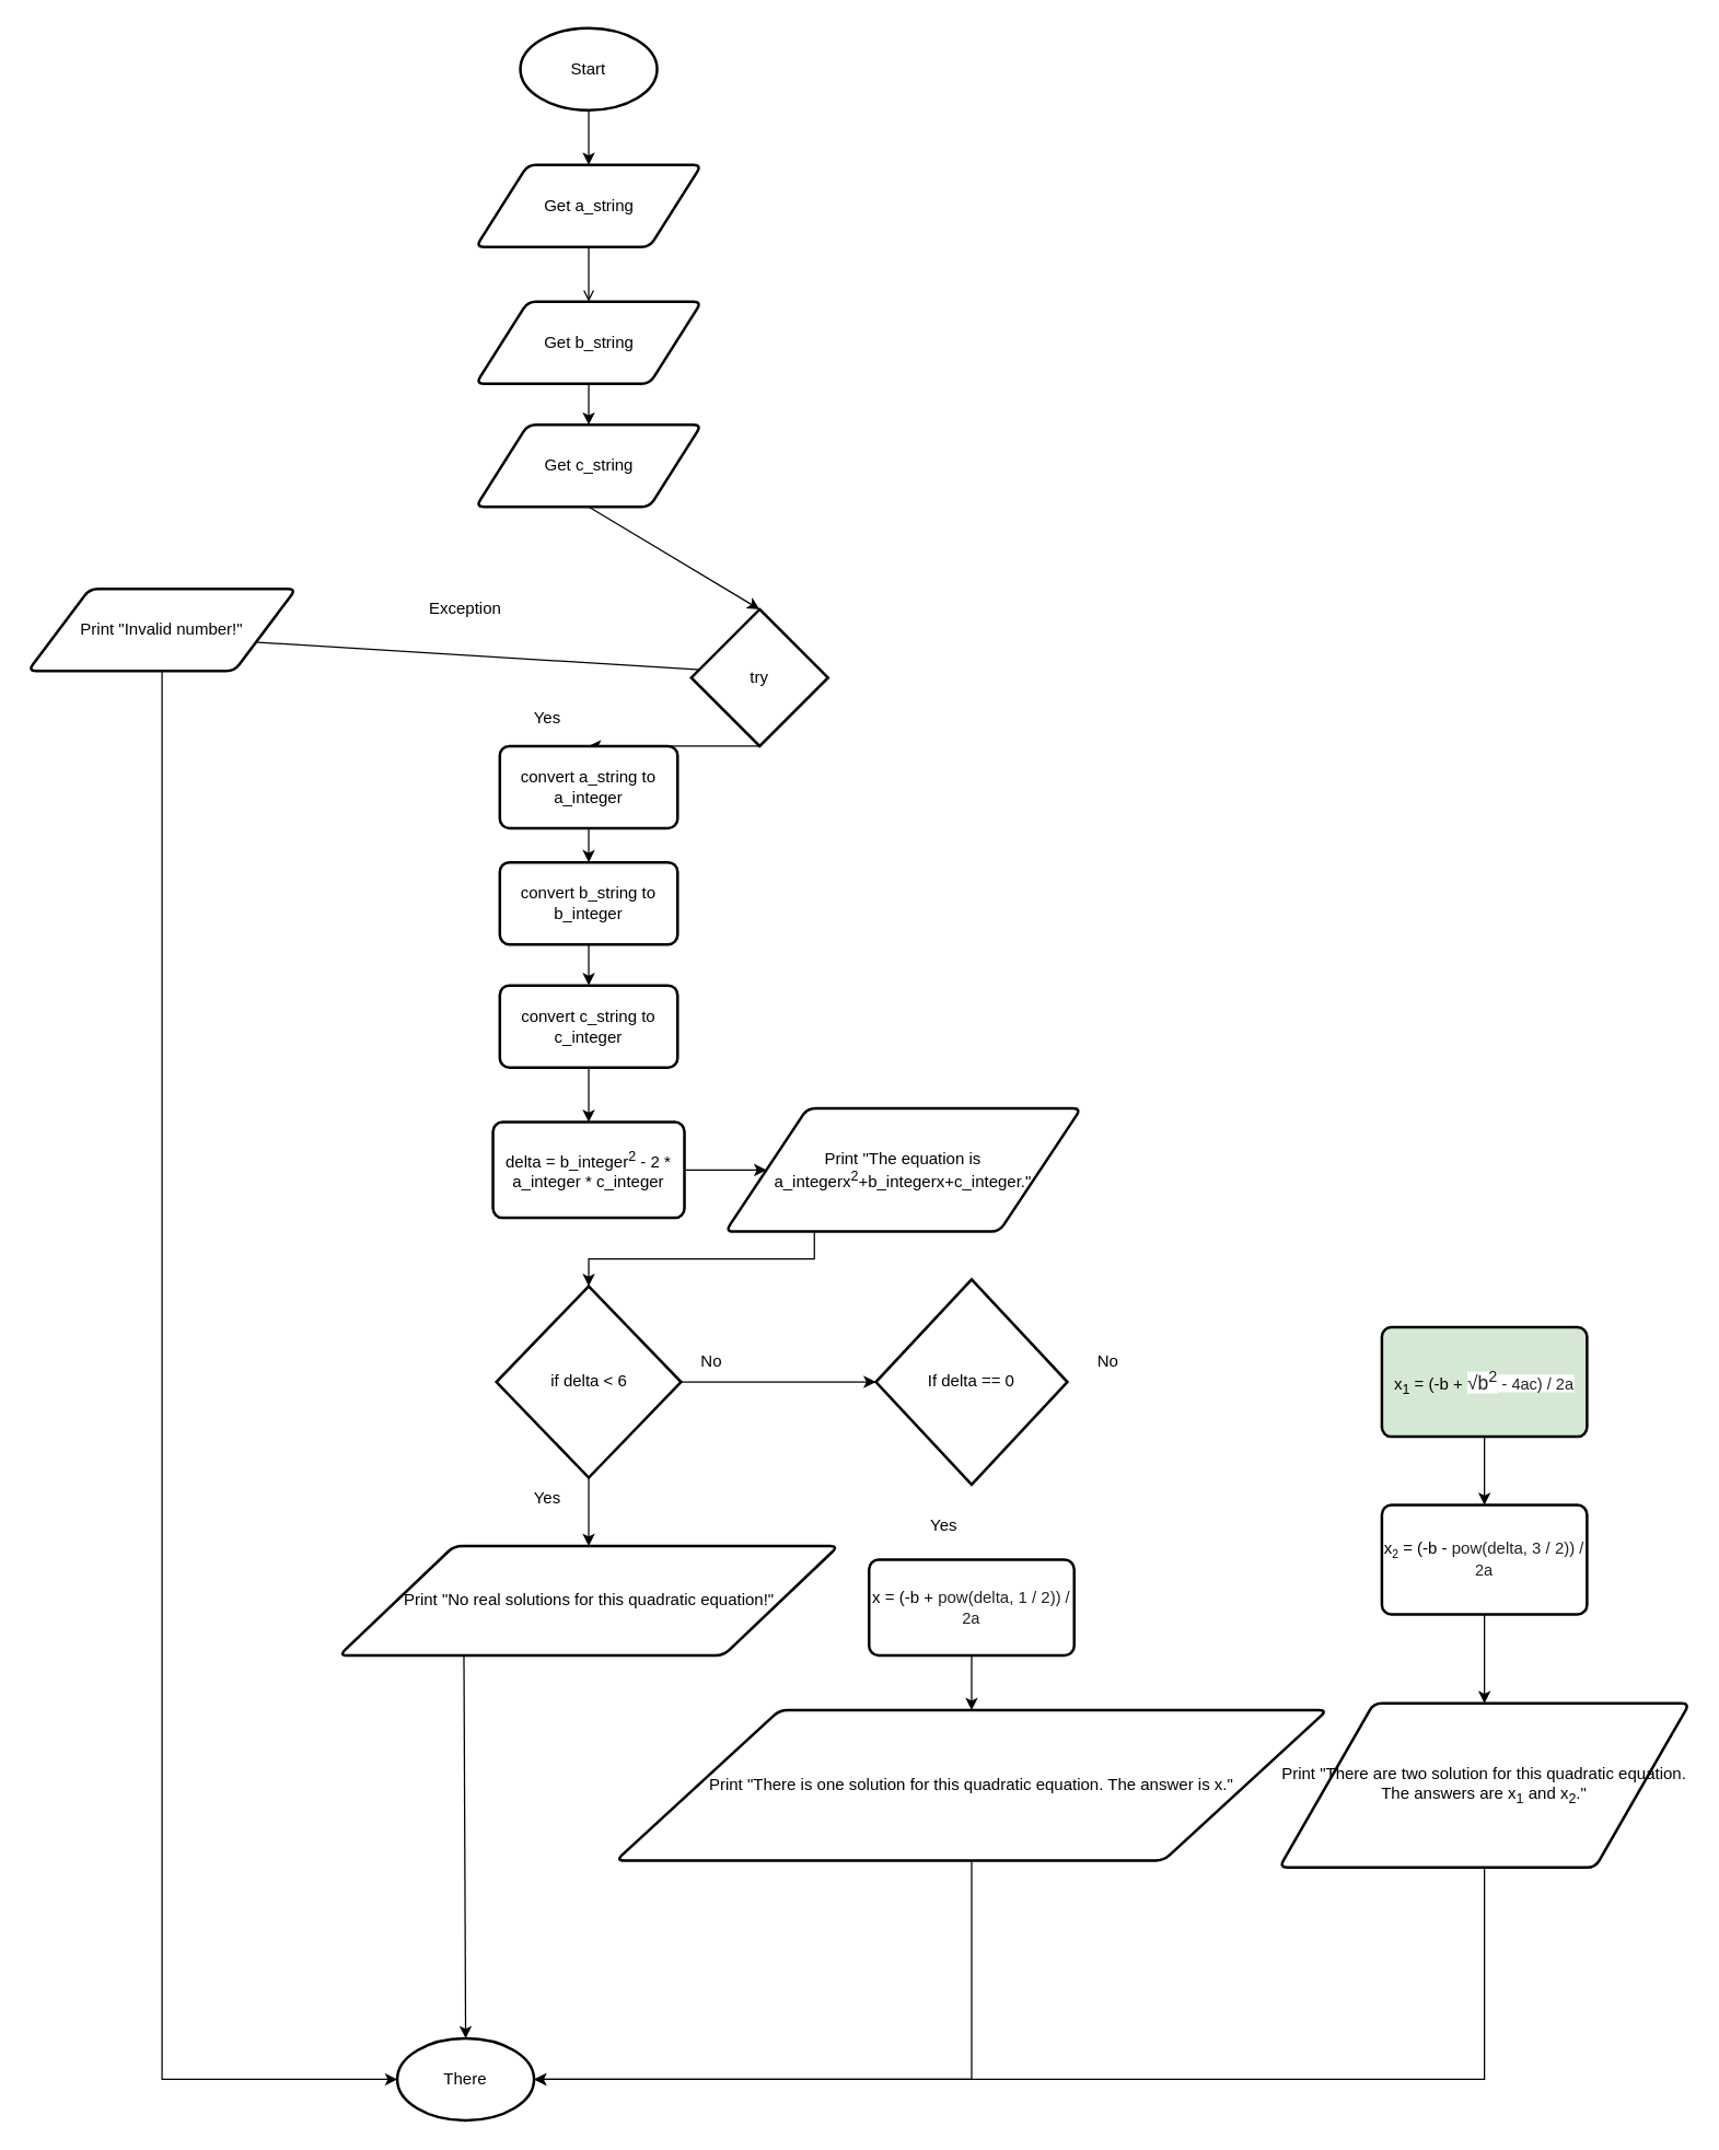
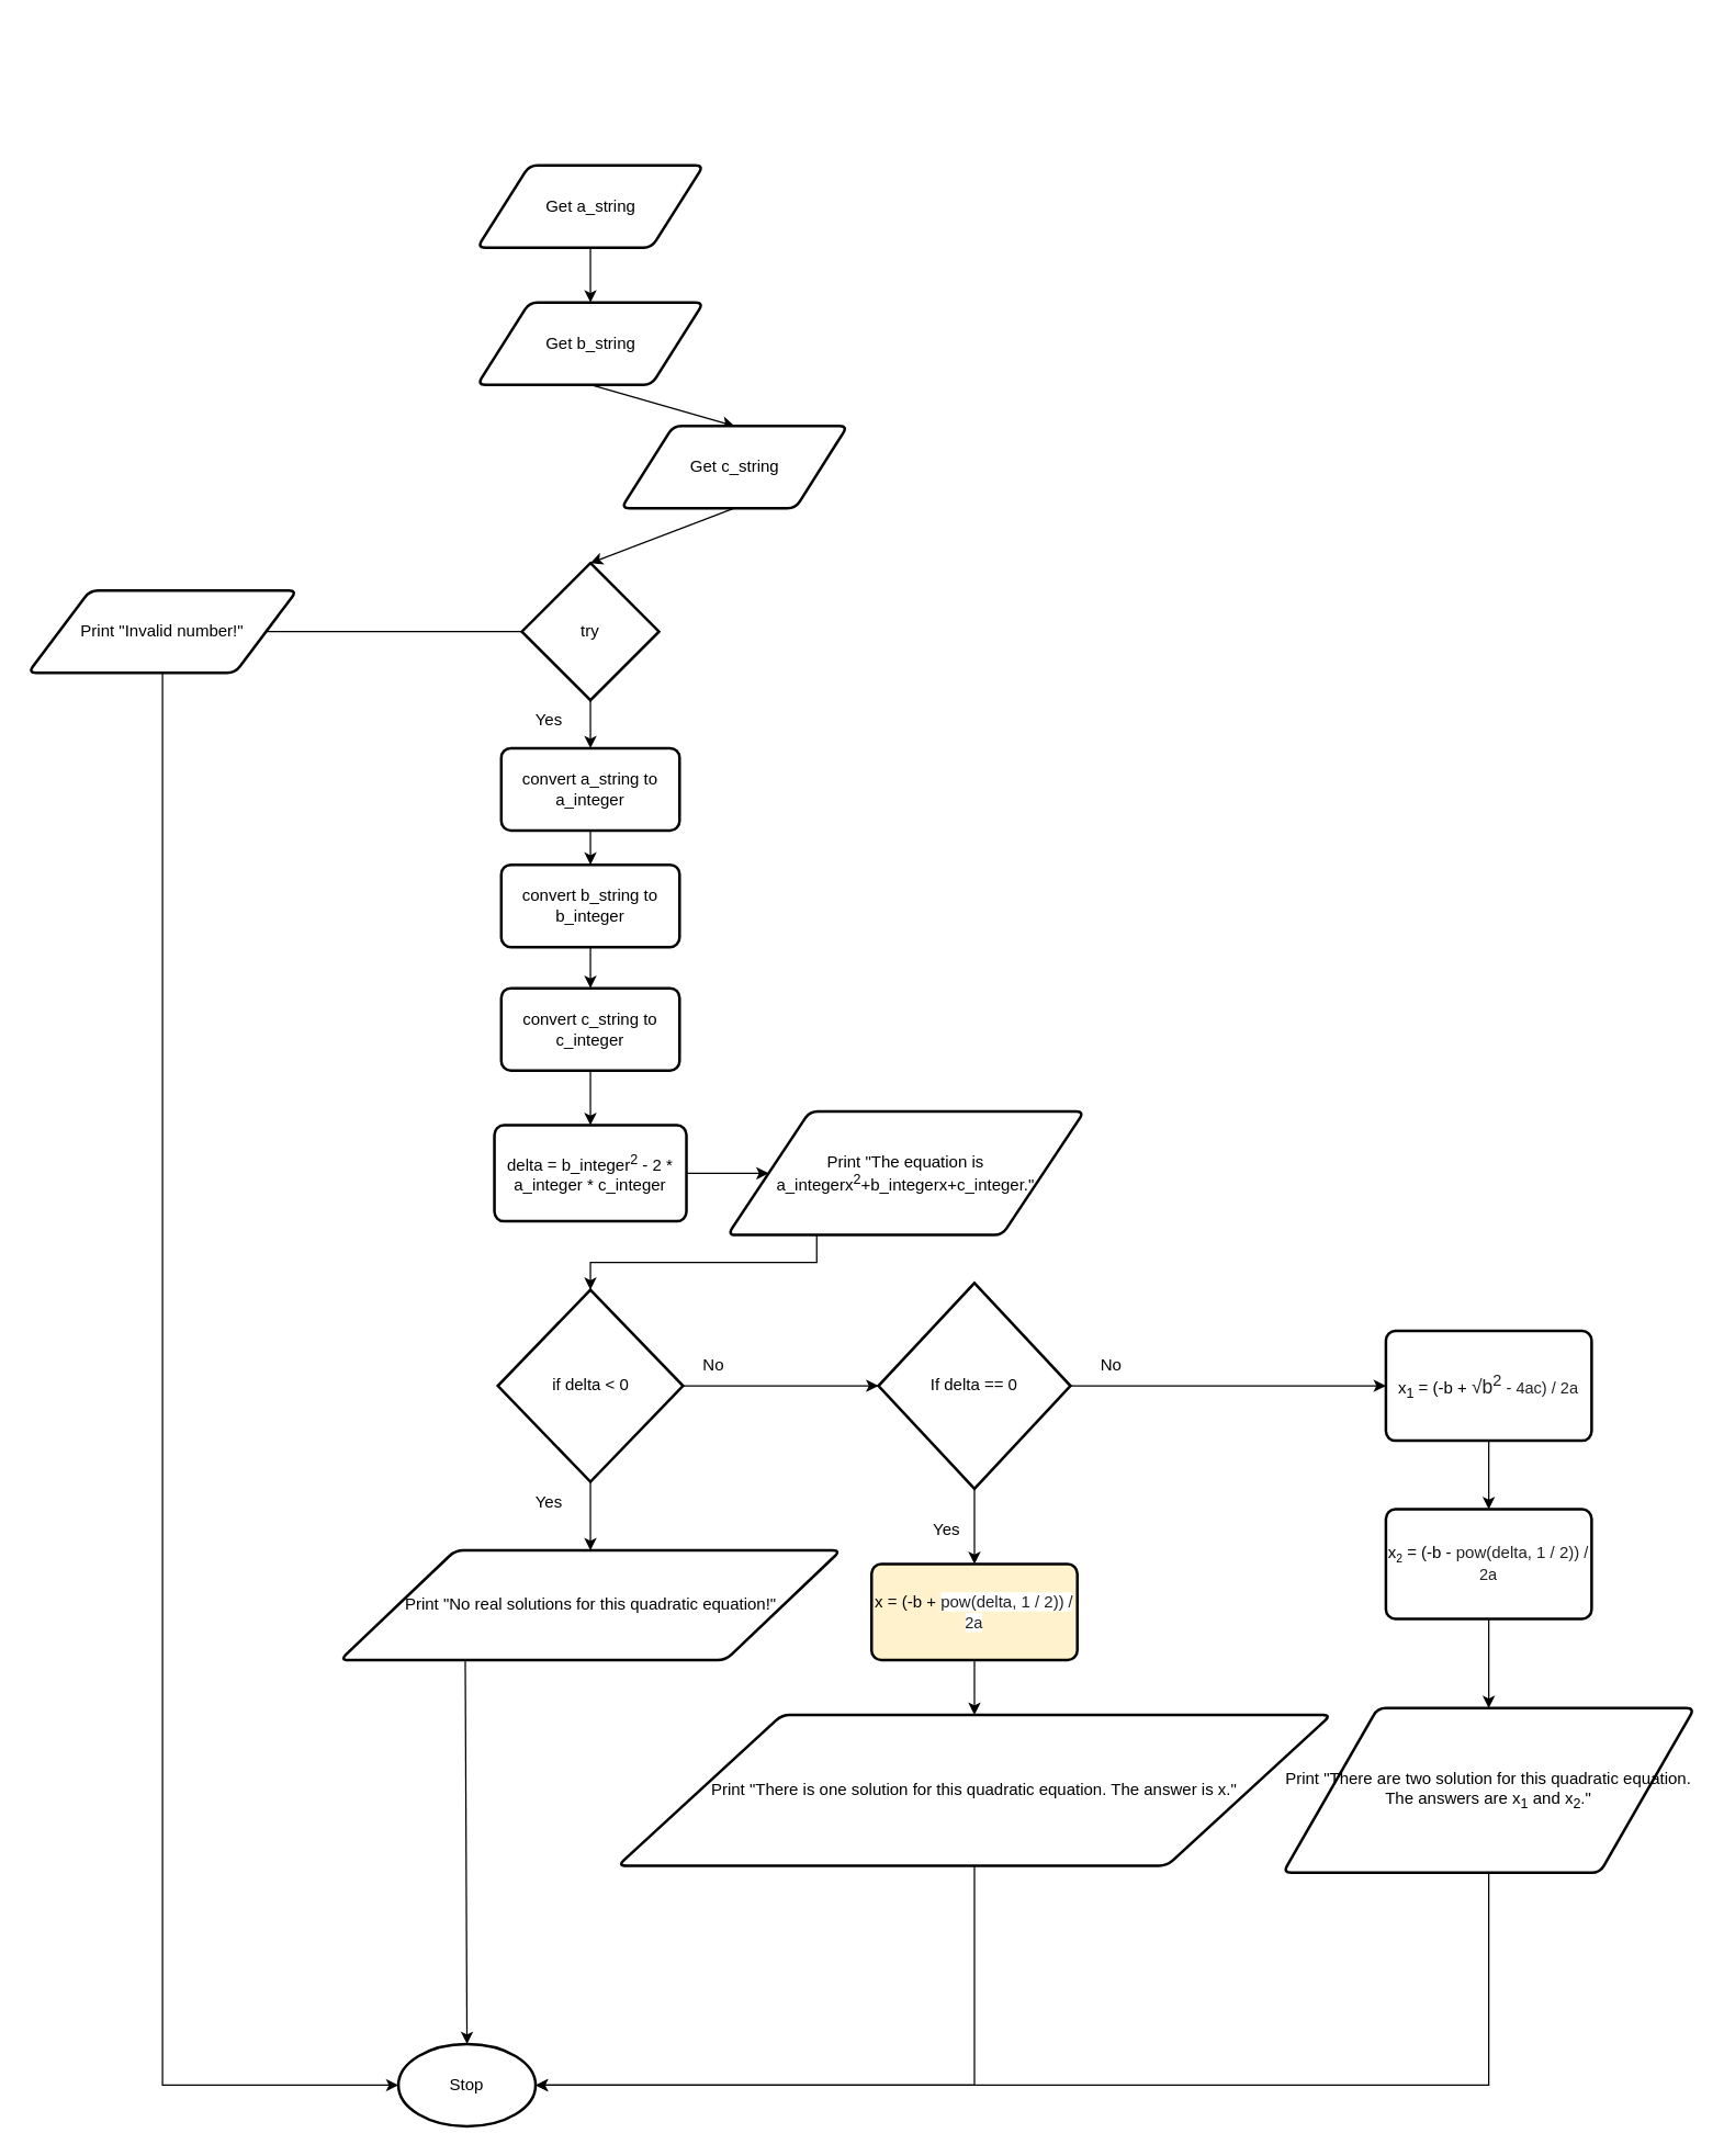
- <mxCell id="3" value="Start" style="strokeWidth=2;html=1;shape=mxgraph.flowchart.start_1;whiteSpace=wrap;" parent="1" vertex="1"><mxGeometry x="380" width="100" height="60" as="geometry" y="20" /></mxCell>
- <mxCell id="2" style="edgeStyle=none;html=1;exitX=0.5;exitY=1;exitDx=0;exitDy=0;exitPerimeter=0;entryX=0.5;entryY=0;entryDx=0;entryDy=0;" parent="1" source="3" target="5" edge="1"><mxGeometry relative="1" as="geometry" /></mxCell>
- <mxCell id="4" style="edgeStyle=none;html=1;exitX=0.5;exitY=1;exitDx=0;exitDy=0;entryX=0.5;entryY=0;entryDx=0;entryDy=0;endArrow=open;" edge="1" parent="1" source="5" target="20"><mxGeometry relative="1" as="geometry" /></mxCell>
+ <mxCell id="4" style="edgeStyle=none;html=1;exitX=0.5;exitY=1;exitDx=0;exitDy=0;entryX=0.5;entryY=0;entryDx=0;entryDy=0;" edge="1" parent="1" source="5" target="20"><mxGeometry relative="1" as="geometry" /></mxCell>
- <mxCell id="22" value="Get c_string" style="shape=parallelogram;html=1;strokeWidth=2;perimeter=parallelogramPerimeter;whiteSpace=wrap;rounded=1;arcSize=12;size=0.23;" vertex="1" parent="1"><mxGeometry x="347.5" y="310" width="165" height="60" as="geometry" /></mxCell>
+ <mxCell id="22" value="Get c_string" style="shape=parallelogram;html=1;strokeWidth=2;perimeter=parallelogramPerimeter;whiteSpace=wrap;rounded=1;arcSize=12;size=0.23;" vertex="1" parent="1"><mxGeometry x="452.5" y="310" width="165" height="60" as="geometry" /></mxCell>
- <mxCell id="16" value="Exception" style="text;html=1;strokeColor=none;fillColor=none;align=center;verticalAlign=middle;whiteSpace=wrap;rounded=0;" parent="1" vertex="1"><mxGeometry x="310" y="430" width="60" height="30" as="geometry" /></mxCell>
- <mxCell id="11" value="try" style="strokeWidth=2;html=1;shape=mxgraph.flowchart.decision;whiteSpace=wrap;" parent="1" vertex="1"><mxGeometry x="505" y="445" width="100" height="100" as="geometry" /></mxCell>
+ <mxCell id="11" value="try" style="strokeWidth=2;html=1;shape=mxgraph.flowchart.decision;whiteSpace=wrap;" parent="1" vertex="1"><mxGeometry x="380" y="410" width="100" height="100" as="geometry" /></mxCell>
- <mxCell id="31" value="if delta &amp;lt; 6" style="strokeWidth=2;html=1;shape=mxgraph.flowchart.decision;whiteSpace=wrap;" vertex="1" parent="1"><mxGeometry x="362.5" y="940" width="135" height="140" as="geometry" /></mxCell>
+ <mxCell id="31" value="if delta &amp;lt; 0" style="strokeWidth=2;html=1;shape=mxgraph.flowchart.decision;whiteSpace=wrap;" vertex="1" parent="1"><mxGeometry x="362.5" y="940" width="135" height="140" as="geometry" /></mxCell>
+ <mxCell id="34" style="edgeStyle=none;html=1;exitX=1;exitY=0.5;exitDx=0;exitDy=0;exitPerimeter=0;entryX=0;entryY=0.5;entryDx=0;entryDy=0;" edge="1" parent="1" source="35" target="41"><mxGeometry relative="1" as="geometry" /></mxCell>
- <mxCell id="41" value="x&lt;sub&gt;1&lt;/sub&gt; = (-b +&amp;nbsp;&lt;span style=&quot;color: rgb(32 , 33 , 36) ; font-family: &amp;#34;arial&amp;#34; , sans-serif ; font-size: 14px ; background-color: rgb(255 , 255 , 255)&quot;&gt;√b&lt;sup&gt;2&lt;/sup&gt;&lt;/span&gt;&lt;span style=&quot;font-size: 11.667px ; color: rgb(32 , 33 , 36) ; font-family: &amp;#34;arial&amp;#34; , sans-serif ; background-color: rgb(255 , 255 , 255)&quot;&gt;&amp;nbsp;- 4ac) / 2a&lt;/span&gt;" style="rounded=1;whiteSpace=wrap;html=1;absoluteArcSize=1;arcSize=14;strokeWidth=2;fillColor=#d5e8d4;" vertex="1" parent="1"><mxGeometry x="1010" y="970" width="150" height="80" as="geometry" /></mxCell>
+ <mxCell id="41" value="x&lt;sub&gt;1&lt;/sub&gt; = (-b +&amp;nbsp;&lt;span style=&quot;color: rgb(32 , 33 , 36) ; font-family: &amp;#34;arial&amp;#34; , sans-serif ; font-size: 14px ; background-color: rgb(255 , 255 , 255)&quot;&gt;√b&lt;sup&gt;2&lt;/sup&gt;&lt;/span&gt;&lt;span style=&quot;font-size: 11.667px ; color: rgb(32 , 33 , 36) ; font-family: &amp;#34;arial&amp;#34; , sans-serif ; background-color: rgb(255 , 255 , 255)&quot;&gt;&amp;nbsp;- 4ac) / 2a&lt;/span&gt;" style="rounded=1;whiteSpace=wrap;html=1;absoluteArcSize=1;arcSize=14;strokeWidth=2;" vertex="1" parent="1"><mxGeometry x="1010" y="970" width="150" height="80" as="geometry" /></mxCell>
+ <mxCell id="33" style="edgeStyle=none;html=1;exitX=0.5;exitY=1;exitDx=0;exitDy=0;exitPerimeter=0;entryX=0.5;entryY=0;entryDx=0;entryDy=0;" edge="1" parent="1" source="35" target="37"><mxGeometry relative="1" as="geometry" /></mxCell>
- <mxCell id="45" value="x&lt;span style=&quot;font-size: 10px&quot;&gt;&lt;sub&gt;2&lt;/sub&gt;&lt;/span&gt;&amp;nbsp;= (-b -&amp;nbsp;&lt;span style=&quot;color: rgb(32 , 33 , 36) ; background-color: rgb(255 , 255 , 255)&quot;&gt;pow(delta, 3 / 2))&lt;/span&gt;&lt;span style=&quot;font-size: 11.667px ; color: rgb(32 , 33 , 36) ; font-family: &amp;#34;arial&amp;#34; , sans-serif ; background-color: rgb(255 , 255 , 255)&quot;&gt;&amp;nbsp;/ 2a&lt;/span&gt;" style="rounded=1;whiteSpace=wrap;html=1;absoluteArcSize=1;arcSize=14;strokeWidth=2;" vertex="1" parent="1"><mxGeometry x="1010" y="1100" width="150" height="80" as="geometry" /></mxCell>
+ <mxCell id="45" value="x&lt;span style=&quot;font-size: 10px&quot;&gt;&lt;sub&gt;2&lt;/sub&gt;&lt;/span&gt;&amp;nbsp;= (-b -&amp;nbsp;&lt;span style=&quot;color: rgb(32 , 33 , 36) ; background-color: rgb(255 , 255 , 255)&quot;&gt;pow(delta, 1 / 2))&lt;/span&gt;&lt;span style=&quot;font-size: 11.667px ; color: rgb(32 , 33 , 36) ; font-family: &amp;#34;arial&amp;#34; , sans-serif ; background-color: rgb(255 , 255 , 255)&quot;&gt;&amp;nbsp;/ 2a&lt;/span&gt;" style="rounded=1;whiteSpace=wrap;html=1;absoluteArcSize=1;arcSize=14;strokeWidth=2;" vertex="1" parent="1"><mxGeometry x="1010" y="1100" width="150" height="80" as="geometry" /></mxCell>
- <mxCell id="37" value="x = (-b +&amp;nbsp;&lt;span style=&quot;background-color: rgb(255 , 255 , 255)&quot;&gt;&lt;font color=&quot;#202124&quot;&gt;&lt;font style=&quot;font-size: 12px&quot;&gt;pow(delta, 1 / 2)&lt;/font&gt;&lt;span style=&quot;font-family: &amp;#34;arial&amp;#34; , sans-serif ; font-size: 11.667px&quot;&gt;) / 2a&lt;/span&gt;&lt;/font&gt;&lt;/span&gt;" style="rounded=1;whiteSpace=wrap;html=1;absoluteArcSize=1;arcSize=14;strokeWidth=2;" vertex="1" parent="1"><mxGeometry x="635" y="1140" width="150" height="70" as="geometry" /></mxCell>
+ <mxCell id="37" value="x = (-b +&amp;nbsp;&lt;span style=&quot;background-color: rgb(255 , 255 , 255)&quot;&gt;&lt;font color=&quot;#202124&quot;&gt;&lt;font style=&quot;font-size: 12px&quot;&gt;pow(delta, 1 / 2)&lt;/font&gt;&lt;span style=&quot;font-family: &amp;#34;arial&amp;#34; , sans-serif ; font-size: 11.667px&quot;&gt;) / 2a&lt;/span&gt;&lt;/font&gt;&lt;/span&gt;" style="rounded=1;whiteSpace=wrap;html=1;absoluteArcSize=1;arcSize=14;strokeWidth=2;fillColor=#fff2cc;" vertex="1" parent="1"><mxGeometry x="635" y="1140" width="150" height="70" as="geometry" /></mxCell>
- <mxCell id="6" value="There" style="strokeWidth=2;html=1;shape=mxgraph.flowchart.start_1;whiteSpace=wrap;" parent="1" vertex="1"><mxGeometry x="290" y="1490" width="100" height="60" as="geometry" /></mxCell>
+ <mxCell id="6" value="Stop" style="strokeWidth=2;html=1;shape=mxgraph.flowchart.start_1;whiteSpace=wrap;" parent="1" vertex="1"><mxGeometry x="290" y="1490" width="100" height="60" as="geometry" /></mxCell>
